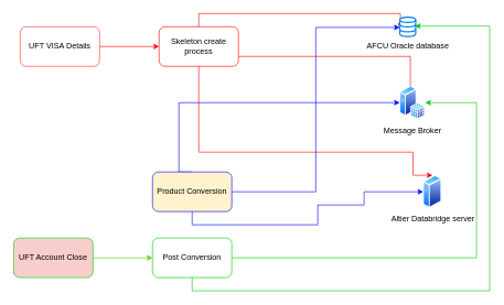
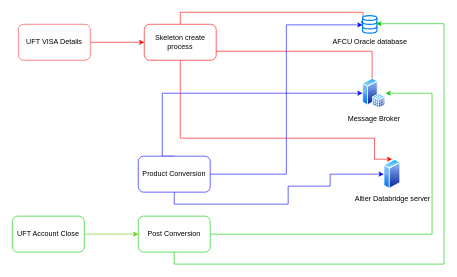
- <mxCell id="14" value="Product Conversion&lt;br&gt;" style="rounded=1;whiteSpace=wrap;html=1;strokeColor=#0000FF;fillColor=#fff2cc;" vertex="1" parent="1"><mxGeometry x="230" y="260" width="120" height="60" as="geometry" /></mxCell>
+ <mxCell id="14" value="Product Conversion&lt;br&gt;" style="rounded=1;whiteSpace=wrap;html=1;strokeColor=#0000FF;" vertex="1" parent="1"><mxGeometry x="230" y="260" width="120" height="60" as="geometry" /></mxCell>
- <mxCell id="16" value="UFT Account Close" style="rounded=1;whiteSpace=wrap;html=1;strokeColor=#00CC00;fillColor=#f8cecc;" vertex="1" parent="1"><mxGeometry x="20" y="360" width="120" height="60" as="geometry" /></mxCell>
+ <mxCell id="16" value="UFT Account Close" style="rounded=1;whiteSpace=wrap;html=1;strokeColor=#00CC00;" vertex="1" parent="1"><mxGeometry x="20" y="360" width="120" height="60" as="geometry" /></mxCell>
